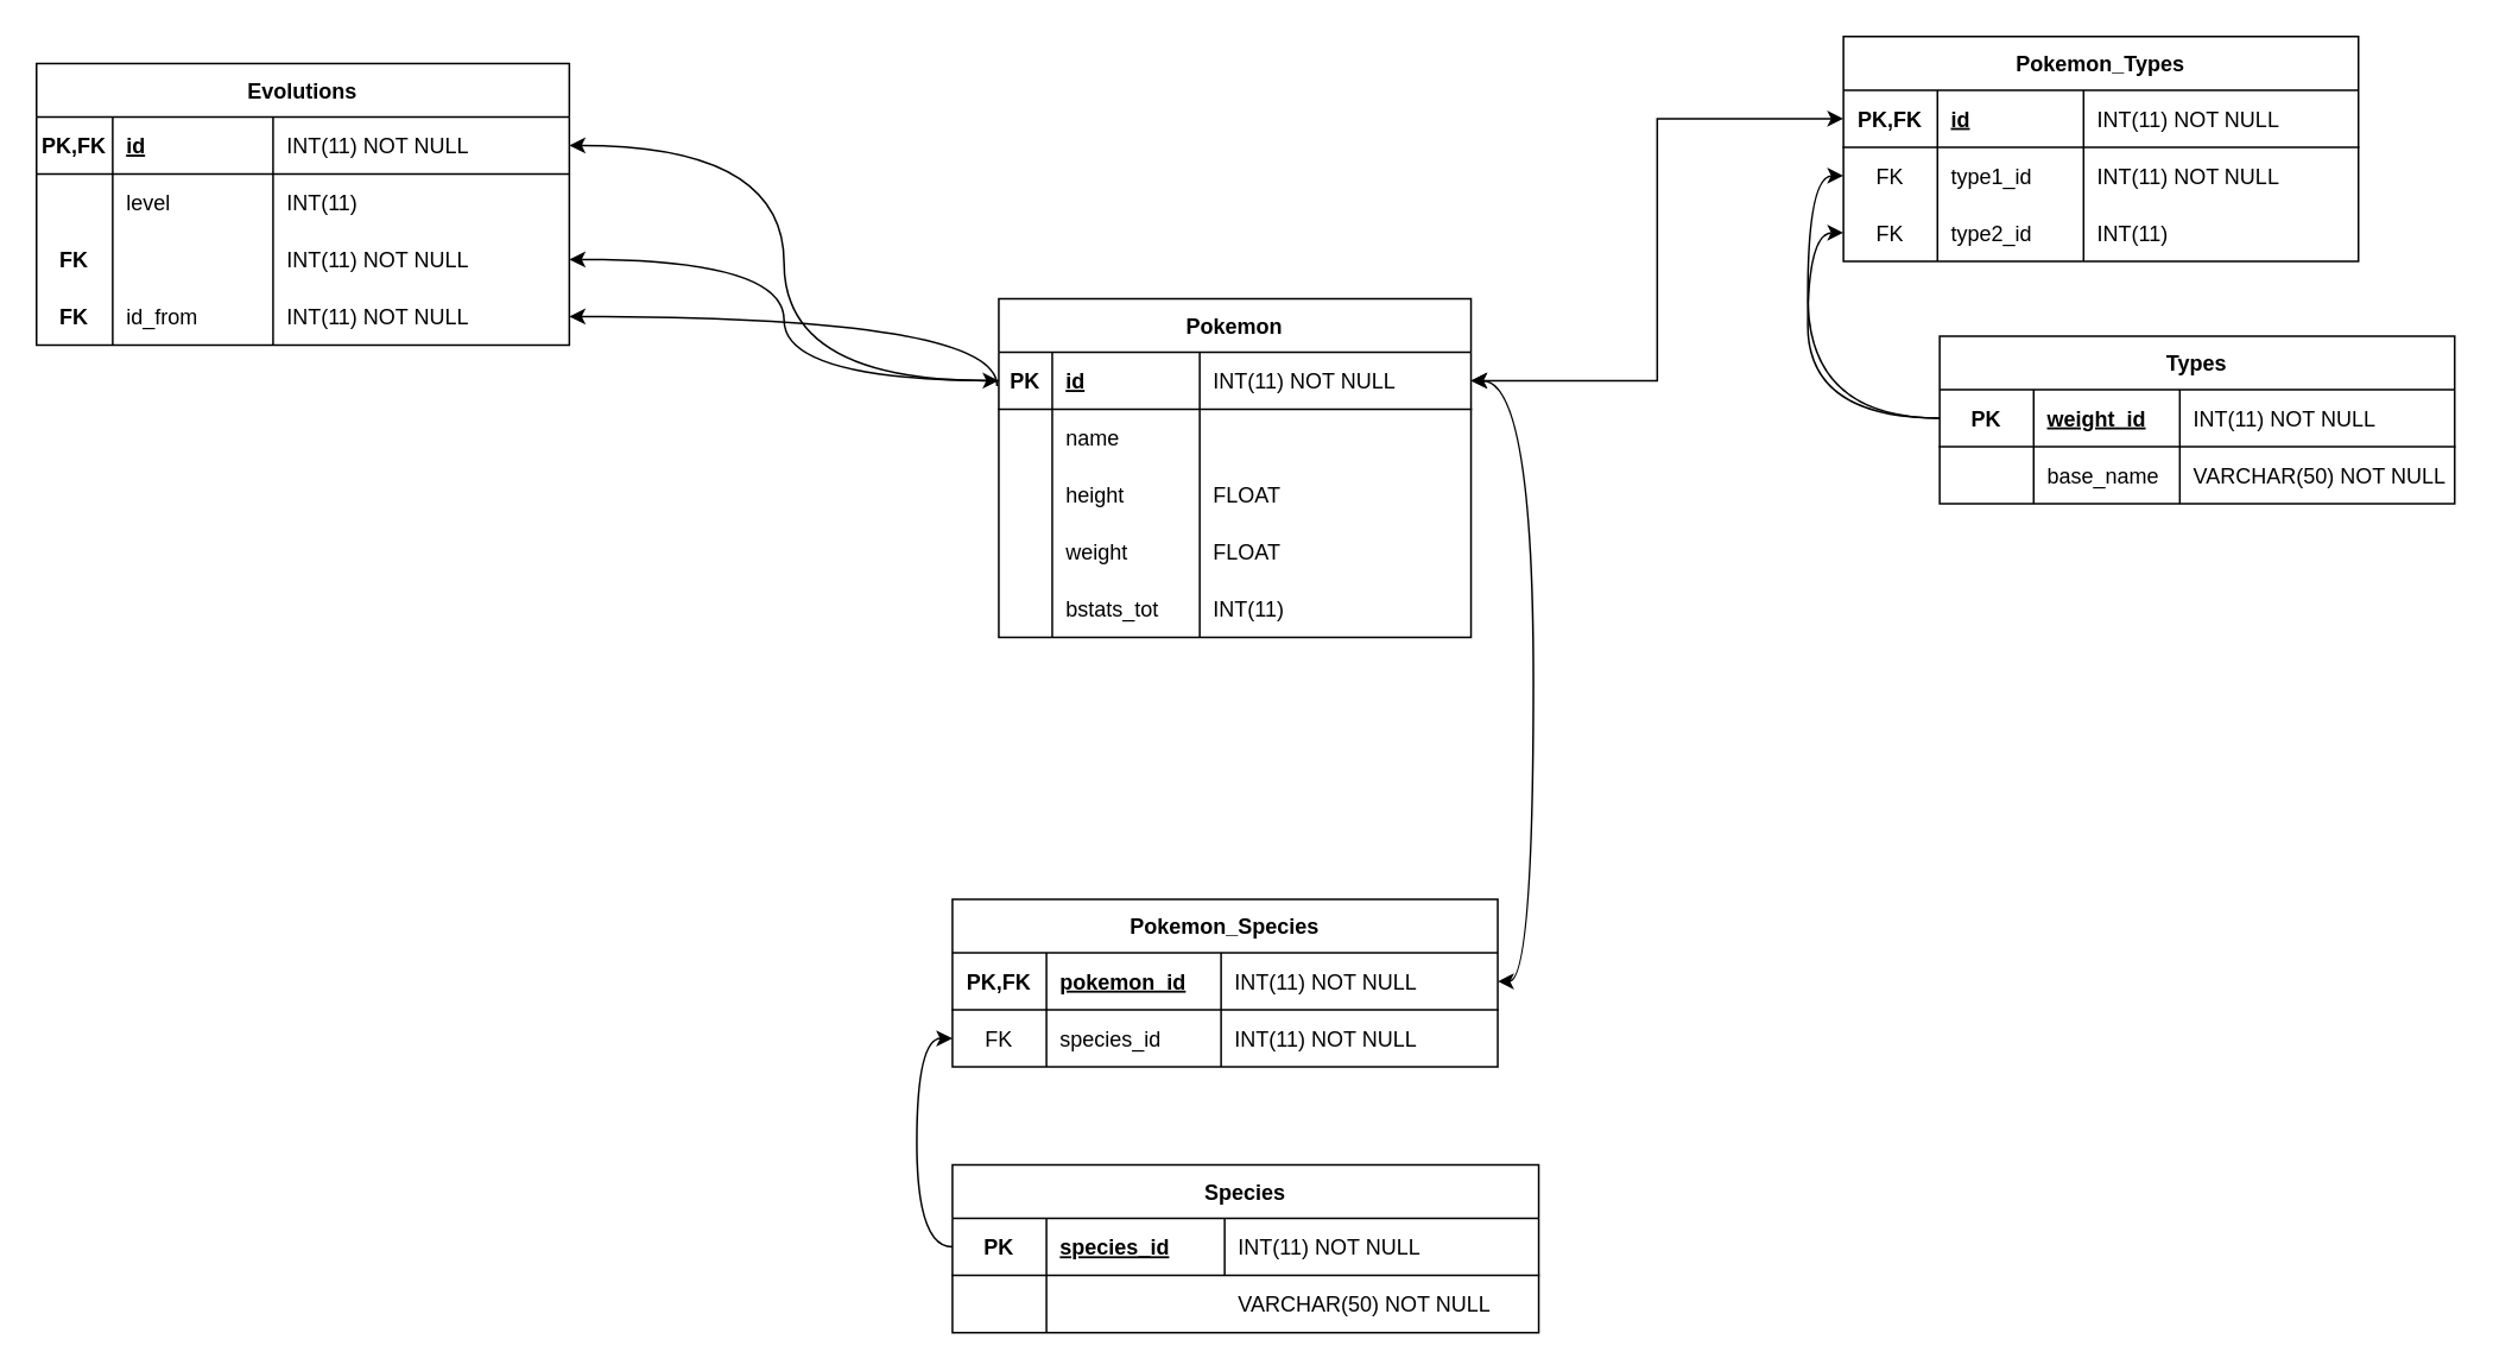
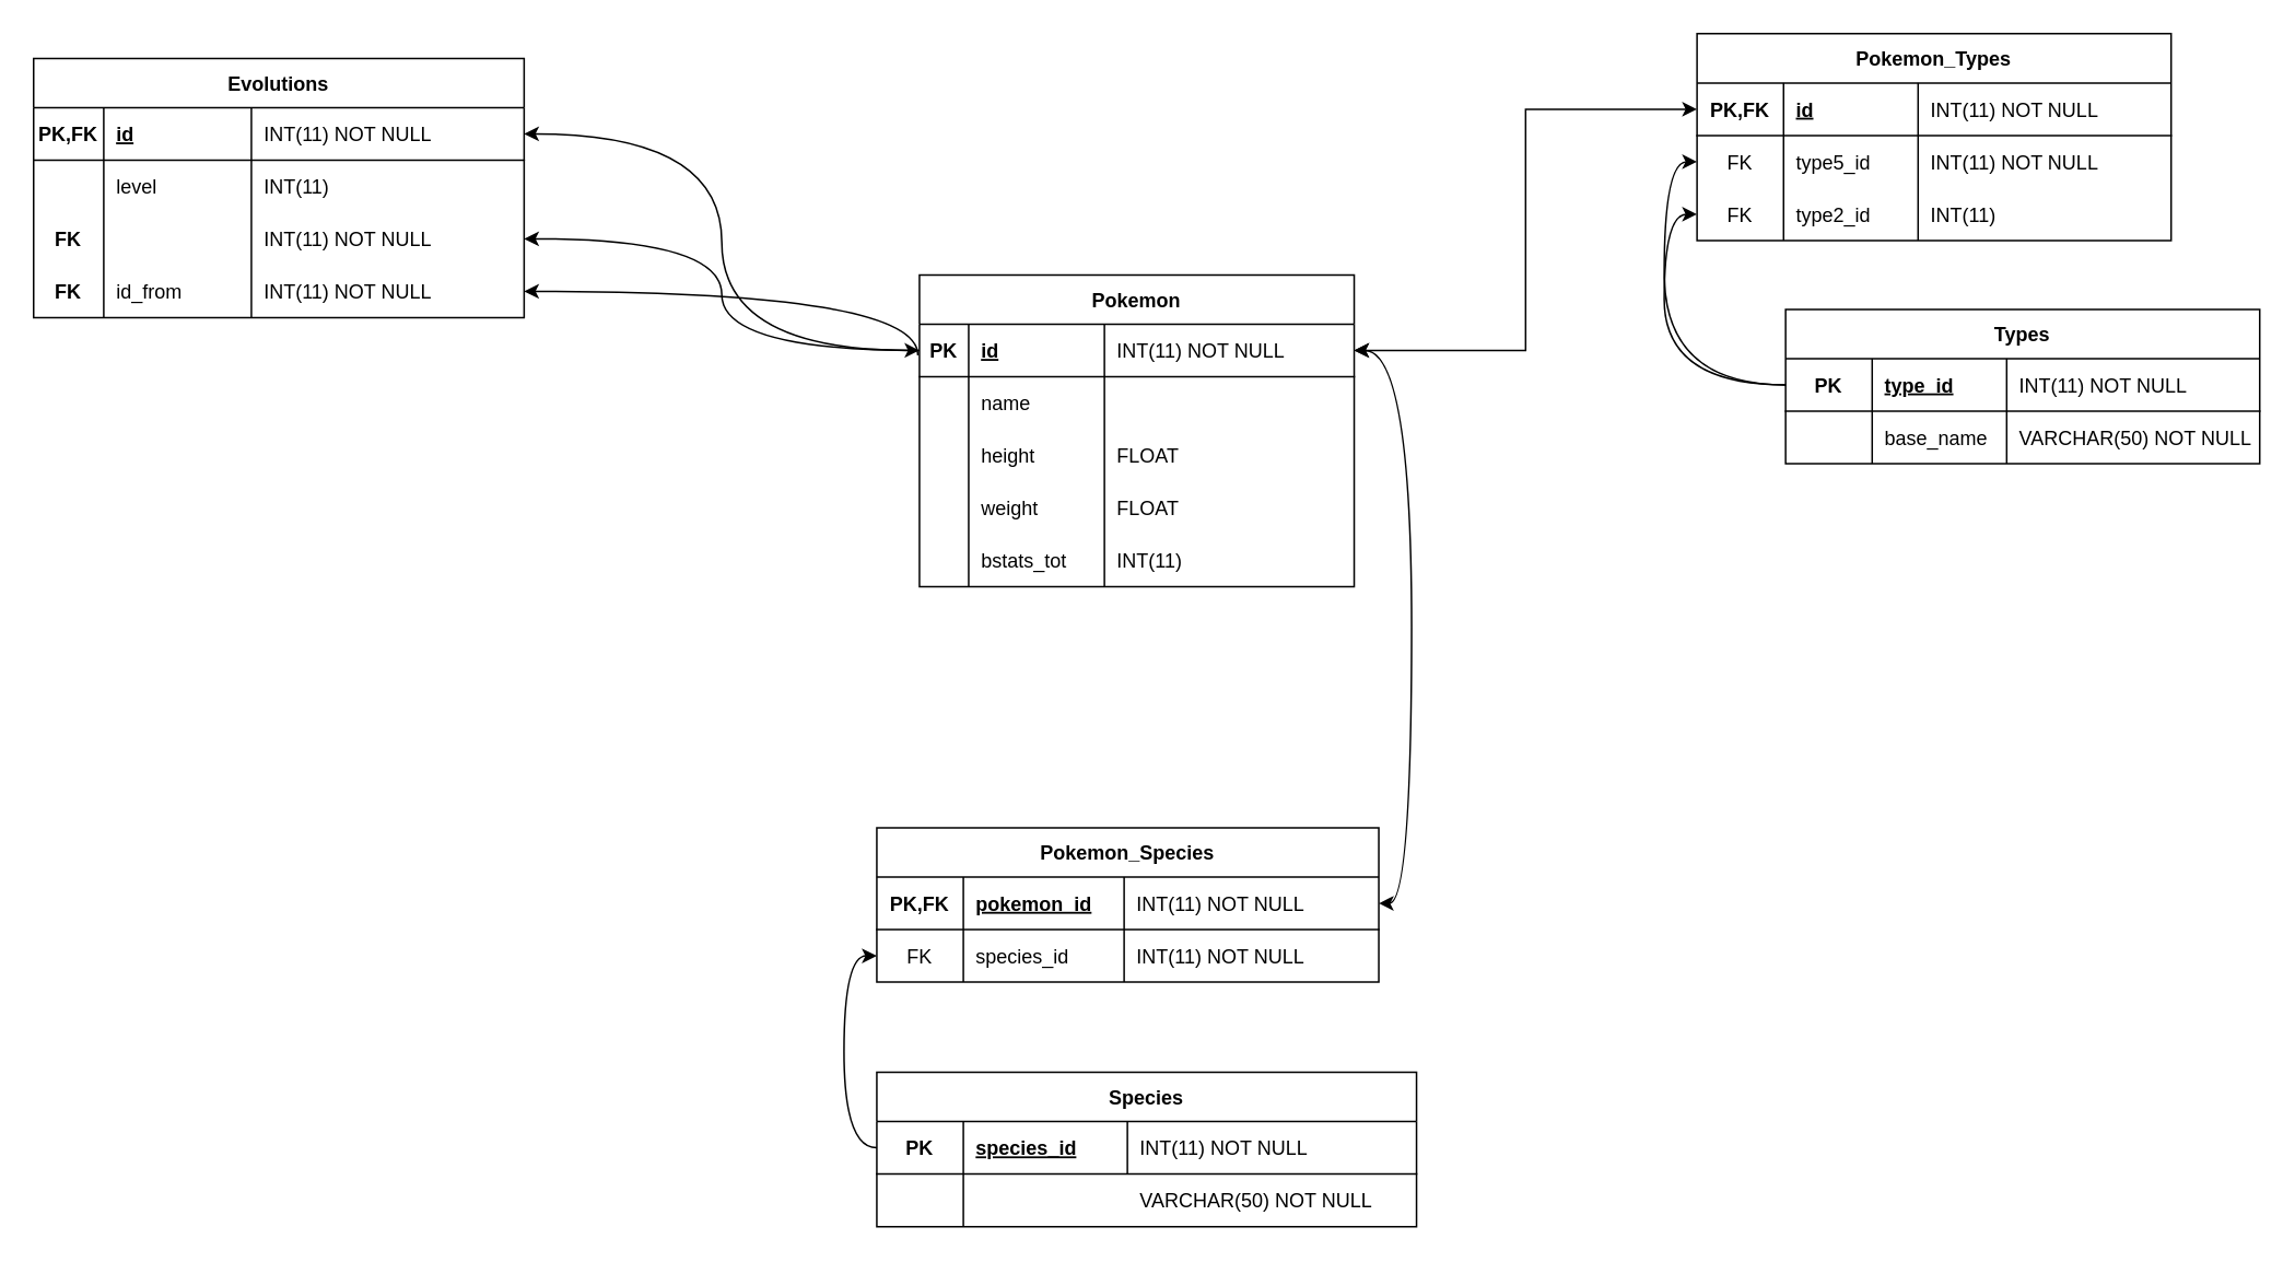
- <mxCell id="29" value="type1_id" style="shape=partialRectangle;connectable=0;fillColor=none;top=0;left=0;bottom=0;right=0;align=left;spacingLeft=6;overflow=hidden;" parent="27" vertex="1"><mxGeometry x="52.75" width="82" height="32" as="geometry" /></mxCell>
+ <mxCell id="29" value="type5_id" style="shape=partialRectangle;connectable=0;fillColor=none;top=0;left=0;bottom=0;right=0;align=left;spacingLeft=6;overflow=hidden;" parent="27" vertex="1"><mxGeometry x="52.75" width="82" height="32" as="geometry" /></mxCell>
- <mxCell id="55" value="weight_id" style="shape=partialRectangle;connectable=0;fillColor=none;top=0;left=0;bottom=0;right=0;align=left;spacingLeft=6;fontStyle=5;overflow=hidden;" vertex="1" parent="53"><mxGeometry x="52.75" width="82" height="32" as="geometry" /></mxCell>
+ <mxCell id="55" value="type_id" style="shape=partialRectangle;connectable=0;fillColor=none;top=0;left=0;bottom=0;right=0;align=left;spacingLeft=6;fontStyle=5;overflow=hidden;" vertex="1" parent="53"><mxGeometry x="52.75" width="82" height="32" as="geometry" /></mxCell>
